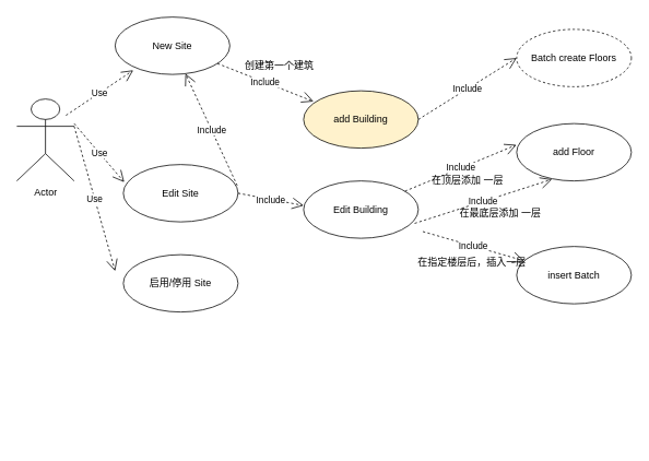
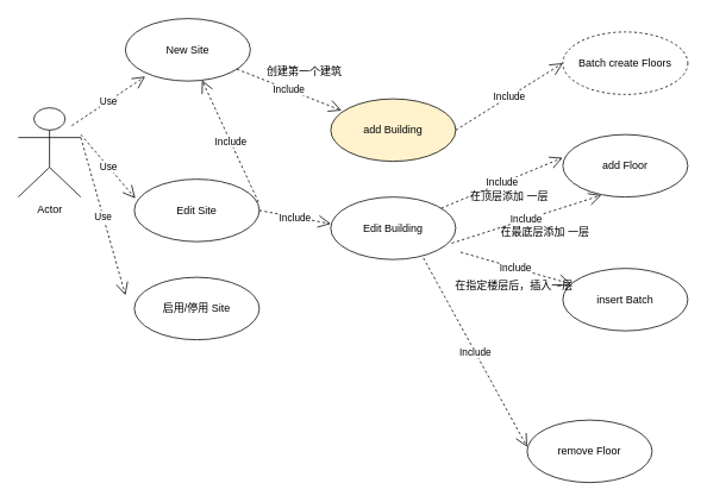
+ <mxCell id="19" value="Include" style="endArrow=open;endSize=12;dashed=1;html=1;rounded=0;entryX=0;entryY=0.429;entryDx=0;entryDy=0;entryPerimeter=0;exitX=0.742;exitY=0.977;exitDx=0;exitDy=0;exitPerimeter=0;" parent="1" source="10" target="18" edge="1"><mxGeometry width="160" relative="1" as="geometry"><mxPoint x="503.888" y="242.661" as="sourcePoint" /><mxPoint x="639.72" y="185.97" as="targetPoint" /></mxGeometry></mxCell>
+ <mxCell id="18" value="remove Floor" style="ellipse;whiteSpace=wrap;html=1;" parent="1" vertex="1"><mxGeometry x="590" y="470" width="140" height="70" as="geometry" /></mxCell>
